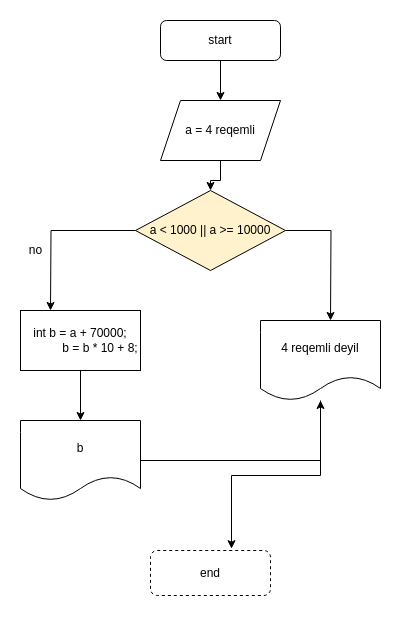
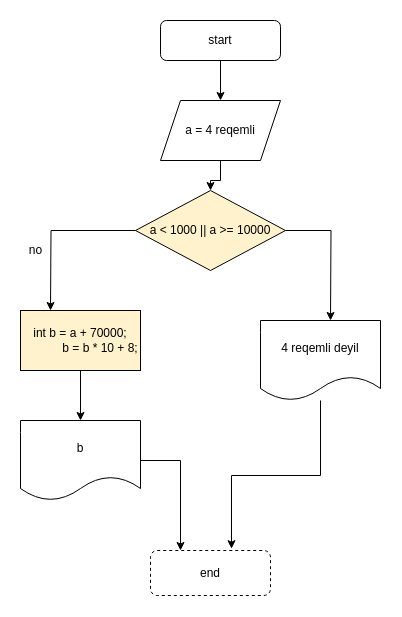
- <mxCell id="15" value="&lt;div&gt;int b = a + 70000;&lt;/div&gt;&lt;div&gt;&amp;nbsp; &amp;nbsp; &amp;nbsp; &amp;nbsp; &amp;nbsp; &amp;nbsp; b = b * 10 + 8;&lt;/div&gt;" style="rounded=0;whiteSpace=wrap;html=1;" vertex="1" parent="1"><mxGeometry x="20" y="310" width="120" height="60" as="geometry" /></mxCell>
+ <mxCell id="15" value="&lt;div&gt;int b = a + 70000;&lt;/div&gt;&lt;div&gt;&amp;nbsp; &amp;nbsp; &amp;nbsp; &amp;nbsp; &amp;nbsp; &amp;nbsp; b = b * 10 + 8;&lt;/div&gt;" style="rounded=0;whiteSpace=wrap;html=1;fillColor=#fff2cc;" vertex="1" parent="1"><mxGeometry x="20" y="310" width="120" height="60" as="geometry" /></mxCell>
- <mxCell id="12" style="edgeStyle=orthogonalEdgeStyle;rounded=0;orthogonalLoop=1;jettySize=auto;html=1;" edge="1" parent="1" source="13" target="11"><mxGeometry relative="1" as="geometry" /></mxCell>
+ <mxCell id="12" style="edgeStyle=orthogonalEdgeStyle;rounded=0;orthogonalLoop=1;jettySize=auto;html=1;entryX=0.25;entryY=0;entryDx=0;entryDy=0;" edge="1" parent="1" source="13" target="4"><mxGeometry relative="1" as="geometry" /></mxCell>
